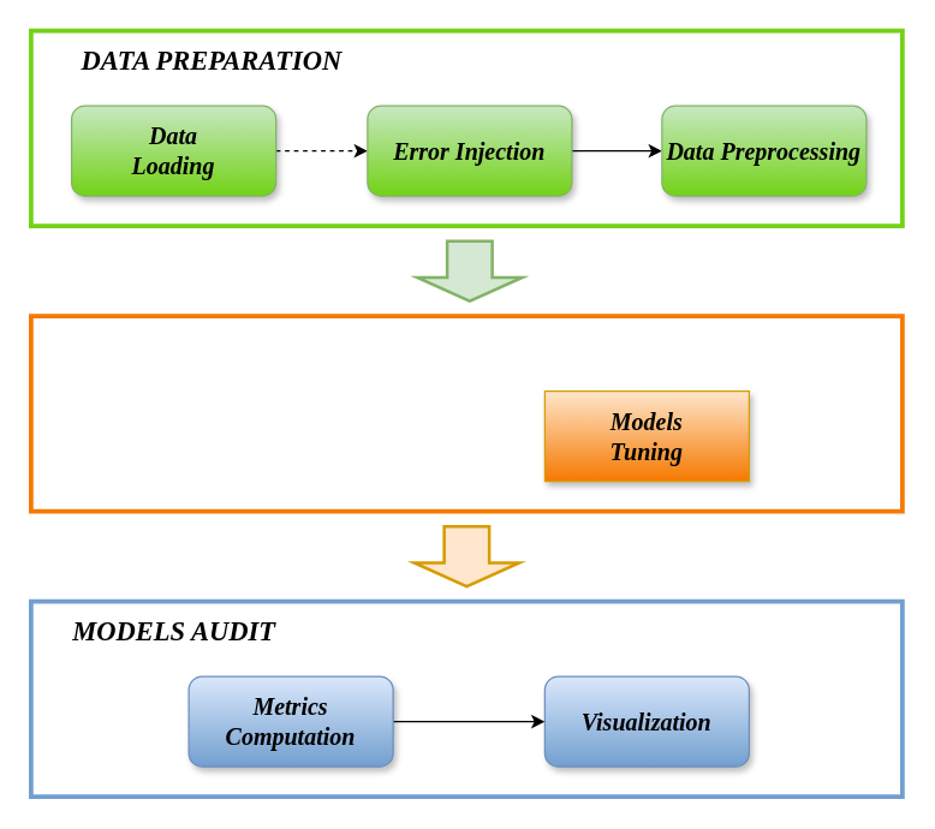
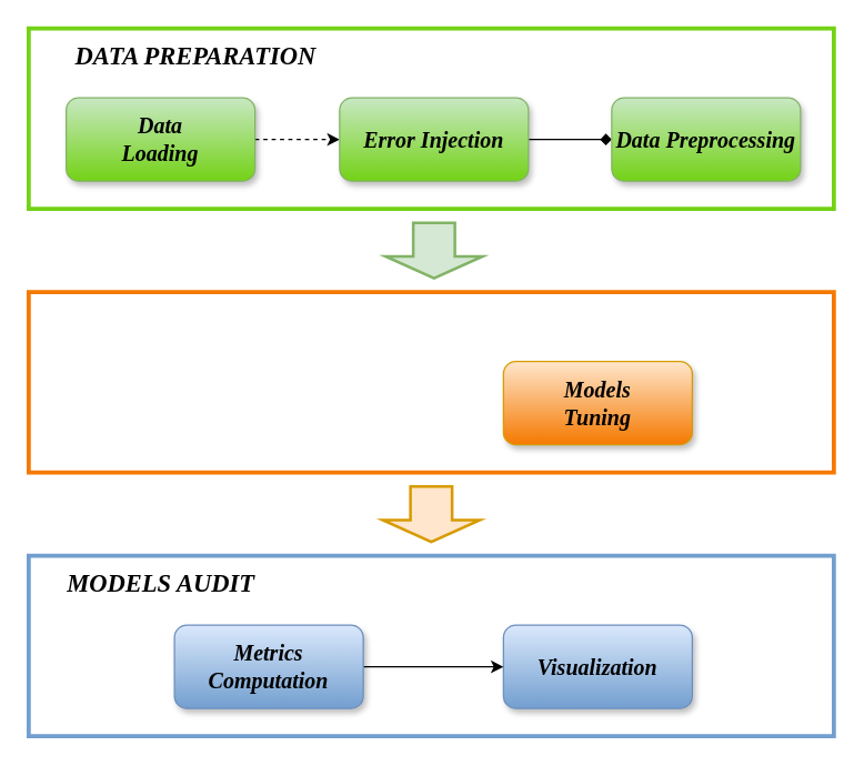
- <mxCell id="7" style="edgeStyle=orthogonalEdgeStyle;rounded=0;orthogonalLoop=1;jettySize=auto;html=1;entryX=0;entryY=0.5;entryDx=0;entryDy=0;" parent="1" source="8" target="9" edge="1"><mxGeometry relative="1" as="geometry" /></mxCell>
+ <mxCell id="7" style="edgeStyle=orthogonalEdgeStyle;rounded=0;orthogonalLoop=1;jettySize=auto;html=1;entryX=0;entryY=0.5;entryDx=0;entryDy=0;endArrow=diamond;" parent="1" source="8" target="9" edge="1"><mxGeometry relative="1" as="geometry" /></mxCell>
- <mxCell id="10" value="&lt;div&gt;&lt;font data-font-src=&quot;https://fonts.googleapis.com/css?family=Berkshire+Swash&quot; style=&quot;font-size: 13px;&quot; face=&quot;Verdana&quot;&gt;&lt;i&gt;&lt;font style=&quot;font-size: 14px;&quot;&gt;&lt;font style=&quot;font-size: 15px;&quot;&gt;&lt;font style=&quot;font-size: 16px;&quot;&gt;&lt;b&gt;Models &lt;br&gt;Tuning&lt;/b&gt;&lt;/font&gt;&lt;/font&gt;&lt;/font&gt;&lt;/i&gt;&lt;/font&gt;&lt;/div&gt;" style="whiteSpace=wrap;html=1;fillColor=#ffe6cc;strokeColor=#d79b00;shadow=1;gradientColor=#f57900;rounded=0;" parent="1" vertex="1"><mxGeometry x="362" y="260" width="136" height="60" as="geometry" /></mxCell>
+ <mxCell id="10" value="&lt;div&gt;&lt;font data-font-src=&quot;https://fonts.googleapis.com/css?family=Berkshire+Swash&quot; style=&quot;font-size: 13px;&quot; face=&quot;Verdana&quot;&gt;&lt;i&gt;&lt;font style=&quot;font-size: 14px;&quot;&gt;&lt;font style=&quot;font-size: 15px;&quot;&gt;&lt;font style=&quot;font-size: 16px;&quot;&gt;&lt;b&gt;Models &lt;br&gt;Tuning&lt;/b&gt;&lt;/font&gt;&lt;/font&gt;&lt;/font&gt;&lt;/i&gt;&lt;/font&gt;&lt;/div&gt;" style="rounded=1;whiteSpace=wrap;html=1;fillColor=#ffe6cc;strokeColor=#d79b00;shadow=1;gradientColor=#f57900;" parent="1" vertex="1"><mxGeometry x="362" y="260" width="136" height="60" as="geometry" /></mxCell>
